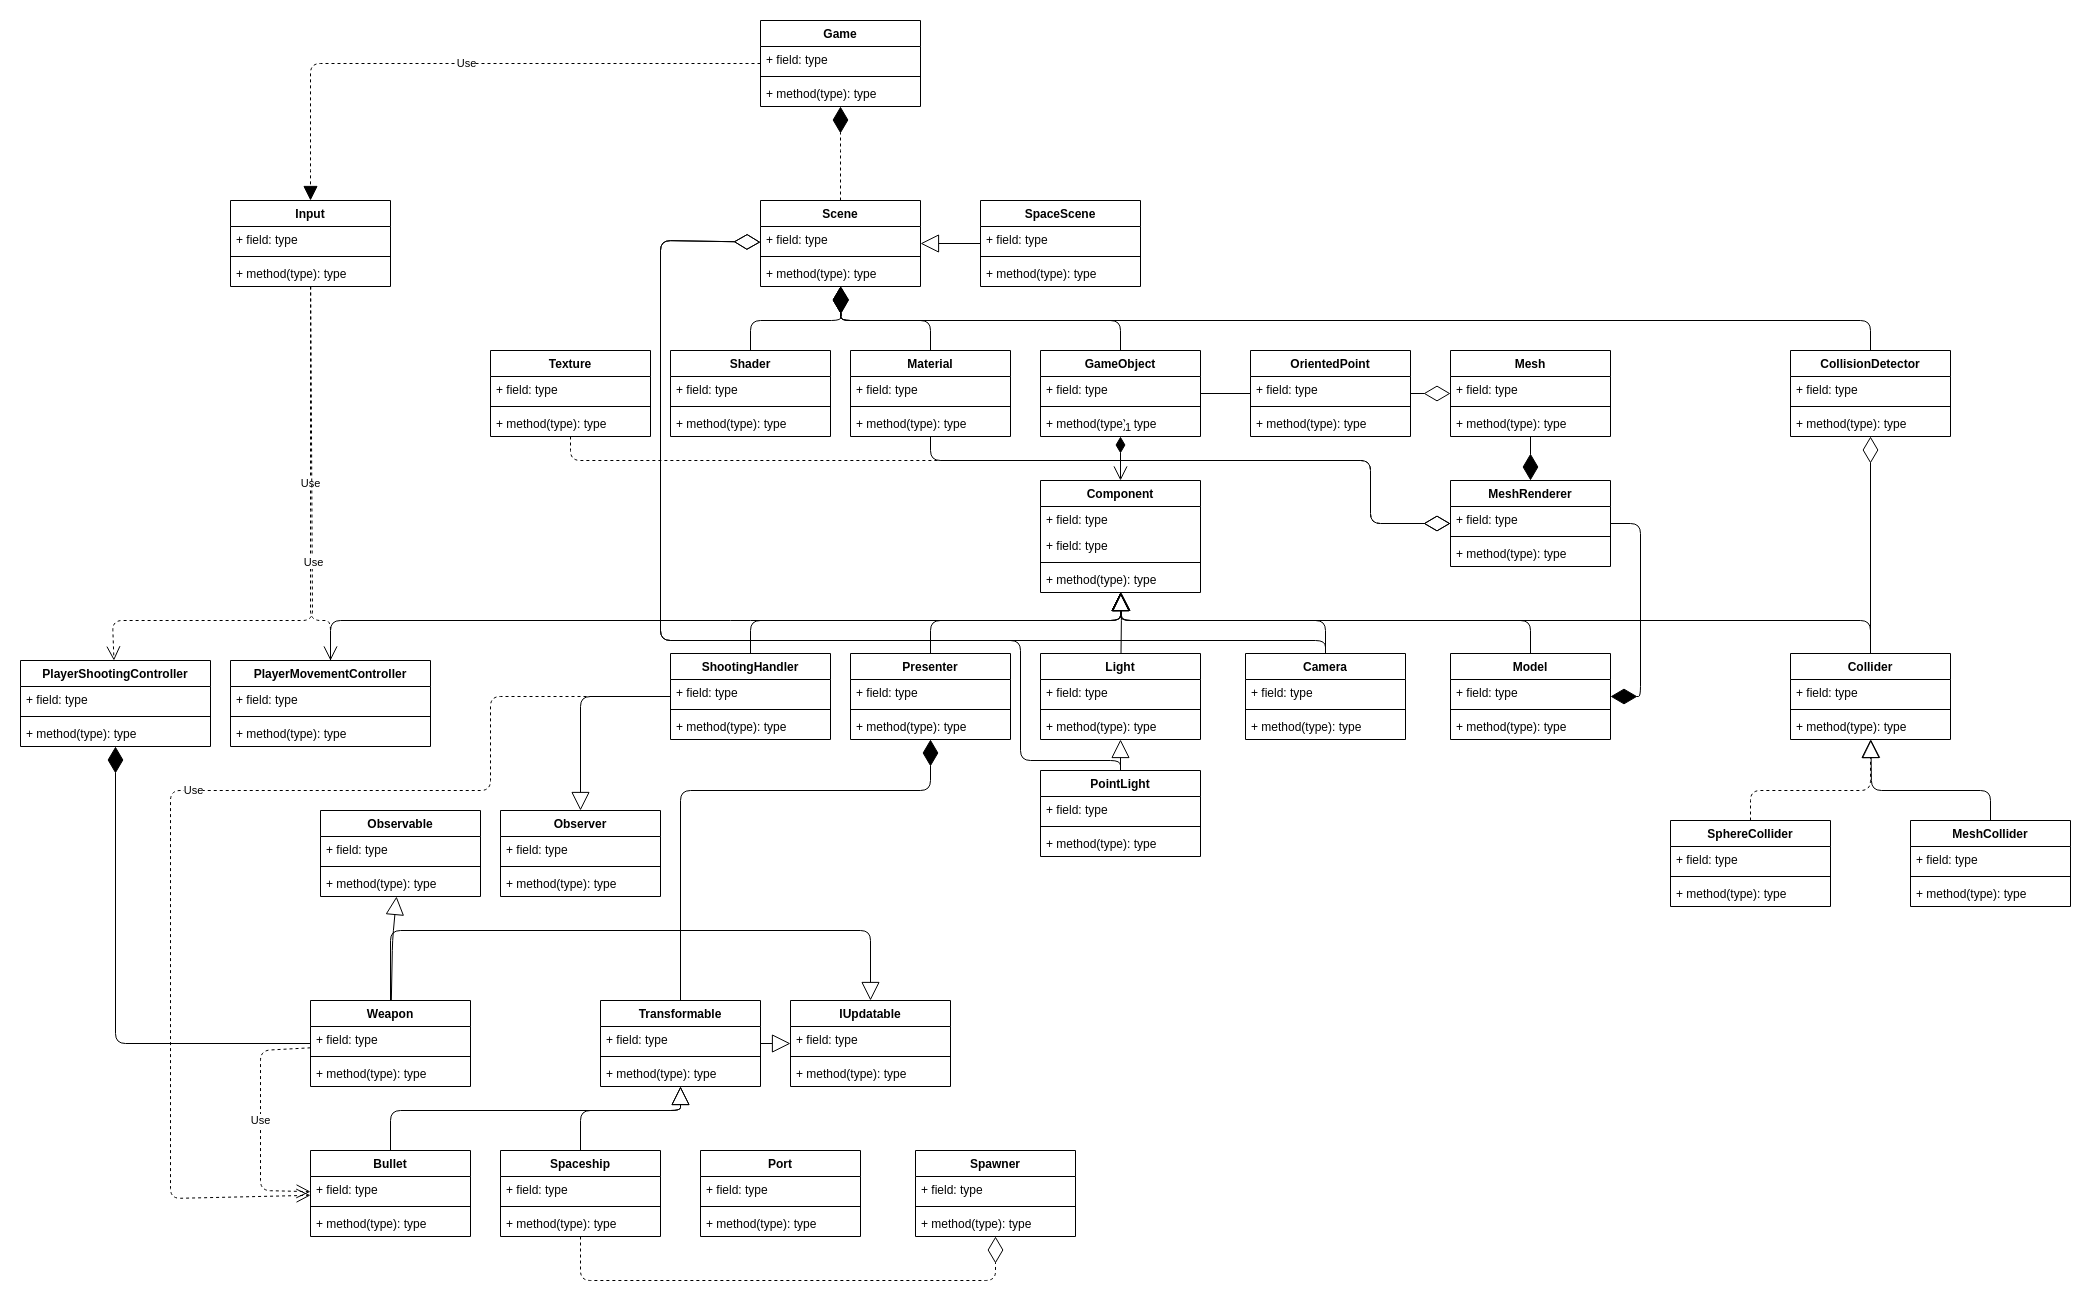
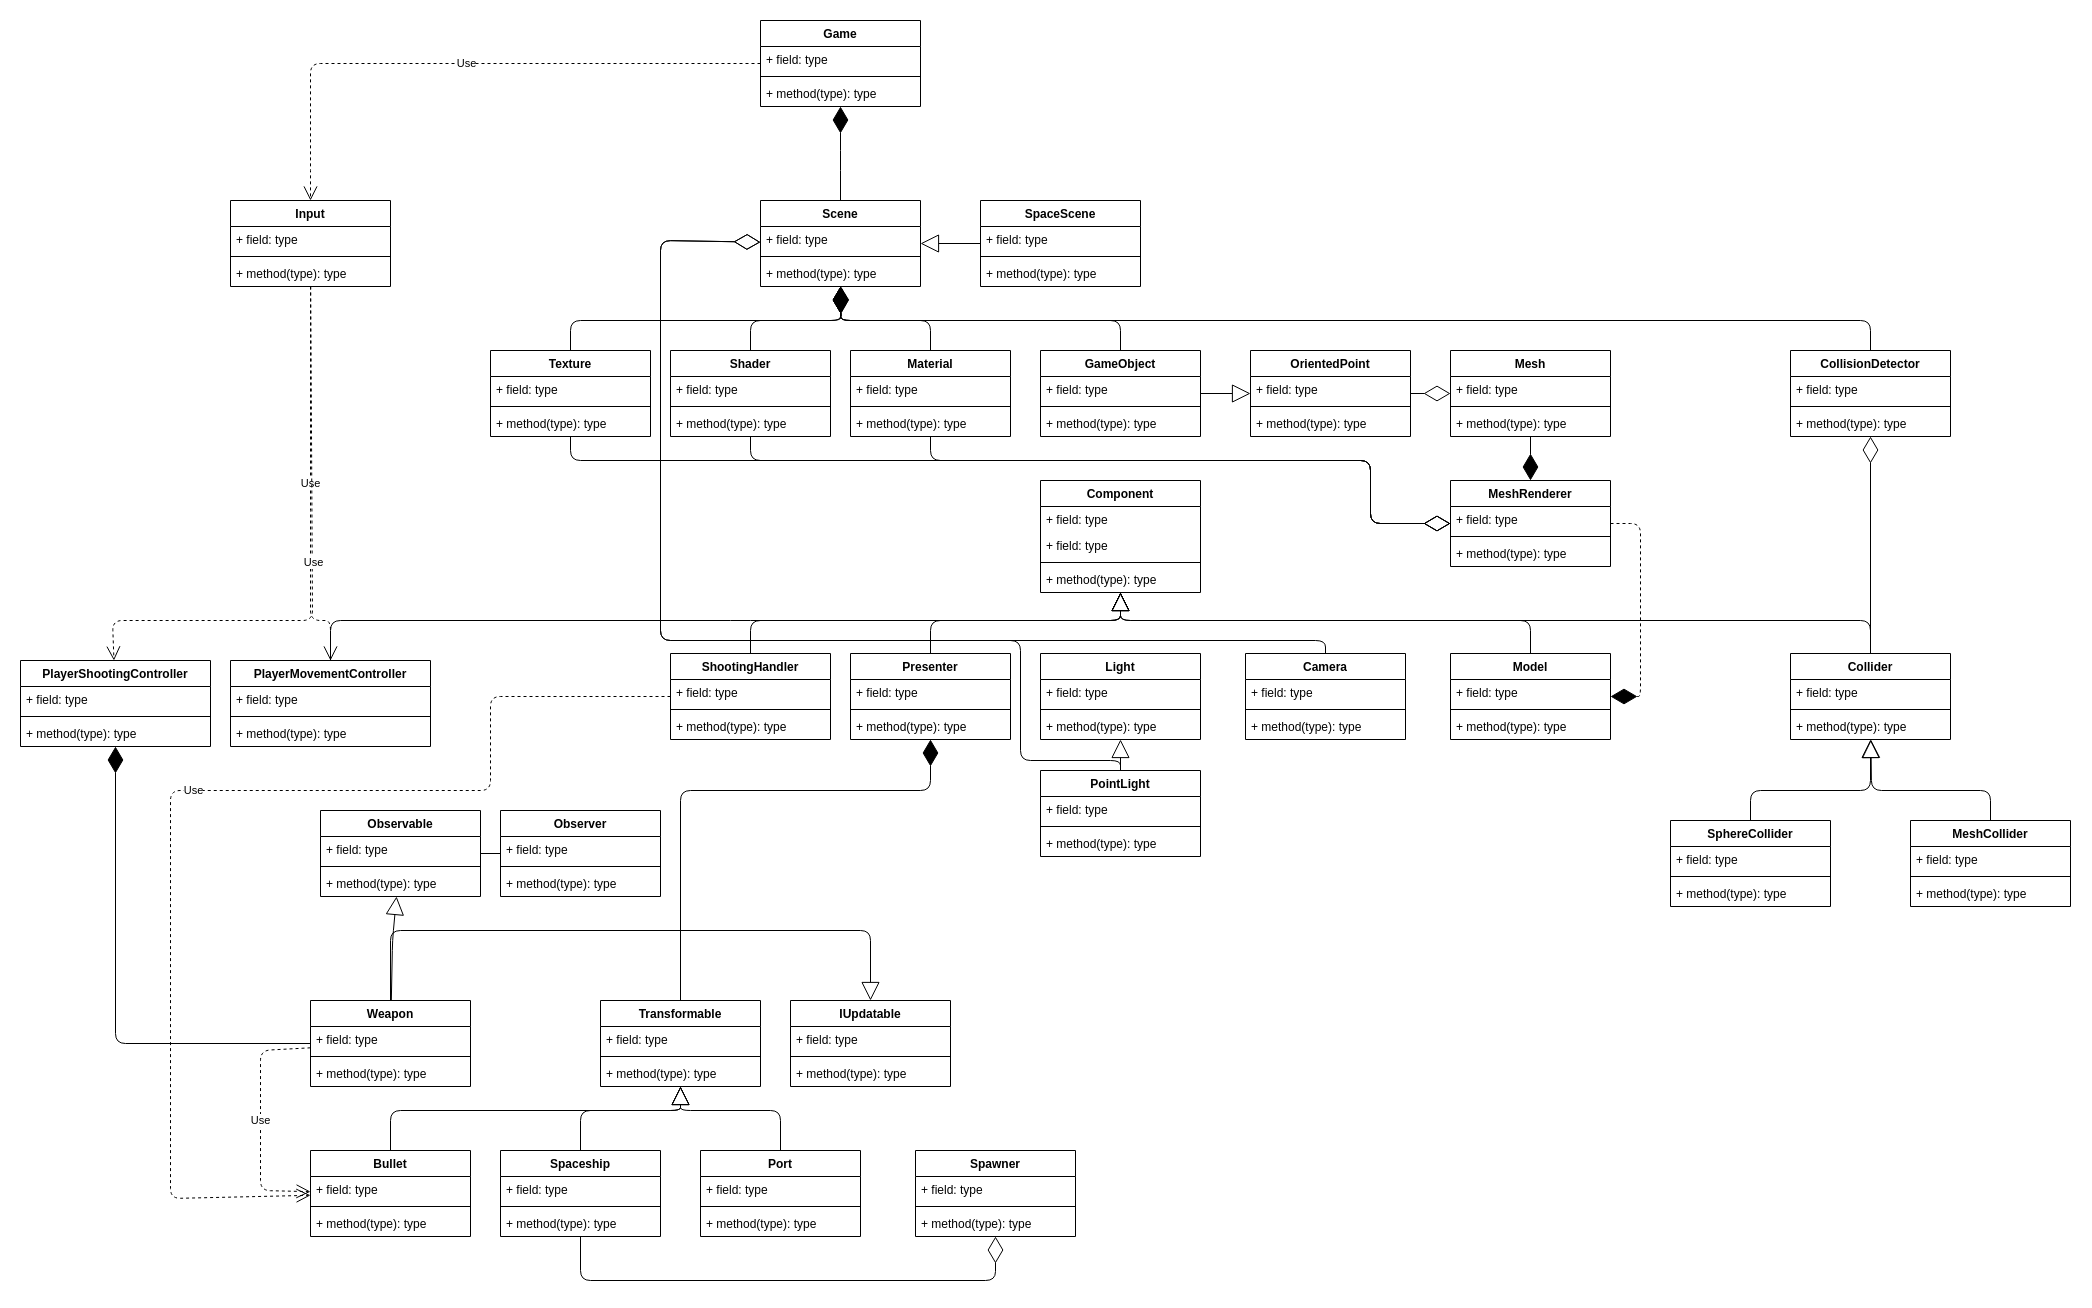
- <mxCell id="14" value="" style="endArrow=diamondThin;endFill=1;endSize=24;html=1;dashed=1;" parent="1" source="6" target="2" edge="1"><mxGeometry width="160" relative="1" as="geometry"><mxPoint x="760" y="310" as="sourcePoint" /><mxPoint x="700" y="106" as="targetPoint" /><Array as="points"><mxPoint x="840" y="160" /></Array></mxGeometry></mxCell>
+ <mxCell id="14" value="" style="endArrow=diamondThin;endFill=1;endSize=24;html=1;" parent="1" source="6" target="2" edge="1"><mxGeometry width="160" relative="1" as="geometry"><mxPoint x="760" y="310" as="sourcePoint" /><mxPoint x="700" y="106" as="targetPoint" /><Array as="points"><mxPoint x="840" y="160" /></Array></mxGeometry></mxCell>
- <mxCell id="50" value="Use" style="endArrow=block;endSize=12;dashed=1;html=1;entryX=0.5;entryY=0;entryDx=0;entryDy=0;" parent="1" source="2" target="46" edge="1"><mxGeometry width="160" relative="1" as="geometry"><mxPoint x="630" y="380" as="sourcePoint" /><mxPoint x="560" y="470" as="targetPoint" /><Array as="points"><mxPoint x="310" y="63" /><mxPoint x="310" y="160" /></Array></mxGeometry></mxCell>
+ <mxCell id="50" value="Use" style="endArrow=open;endSize=12;dashed=1;html=1;entryX=0.5;entryY=0;entryDx=0;entryDy=0;" parent="1" source="2" target="46" edge="1"><mxGeometry width="160" relative="1" as="geometry"><mxPoint x="630" y="380" as="sourcePoint" /><mxPoint x="560" y="470" as="targetPoint" /><Array as="points"><mxPoint x="310" y="63" /><mxPoint x="310" y="160" /></Array></mxGeometry></mxCell>
+ <mxCell id="66" value="" style="endArrow=diamondThin;endFill=1;endSize=24;html=1;" parent="1" source="59" target="6" edge="1"><mxGeometry width="160" relative="1" as="geometry"><mxPoint x="760" y="360" as="sourcePoint" /><mxPoint x="851.117" y="296" as="targetPoint" /><Array as="points"><mxPoint x="570" y="320" /><mxPoint x="840" y="320" /></Array></mxGeometry></mxCell>
- <mxCell id="44" value="" style="endArrow=none;endSize=16;endFill=0;html=1;" parent="1" source="15" target="30" edge="1"><mxGeometry width="160" relative="1" as="geometry"><mxPoint x="850" y="480" as="sourcePoint" /><mxPoint x="1010" y="480" as="targetPoint" /></mxGeometry></mxCell>
+ <mxCell id="44" value="" style="endArrow=block;endSize=16;endFill=0;html=1;" parent="1" source="15" target="30" edge="1"><mxGeometry width="160" relative="1" as="geometry"><mxPoint x="850" y="480" as="sourcePoint" /><mxPoint x="1010" y="480" as="targetPoint" /></mxGeometry></mxCell>
+ <mxCell id="109" value="" style="endArrow=diamondThin;endFill=0;endSize=24;html=1;" parent="1" source="55" target="34" edge="1"><mxGeometry width="160" relative="1" as="geometry"><mxPoint x="940" y="446" as="sourcePoint" /><mxPoint x="1460" y="571" as="targetPoint" /><Array as="points"><mxPoint x="750" y="460" /><mxPoint x="1370" y="460" /><mxPoint x="1370" y="523" /></Array></mxGeometry></mxCell>
- <mxCell id="110" value="" style="endArrow=diamondThin;endFill=0;endSize=24;html=1;dashed=1;" parent="1" source="59" target="34" edge="1"><mxGeometry width="160" relative="1" as="geometry"><mxPoint x="950" y="456" as="sourcePoint" /><mxPoint x="1470" y="581" as="targetPoint" /><Array as="points"><mxPoint x="570" y="460" /><mxPoint x="1370" y="460" /><mxPoint x="1370" y="523" /></Array></mxGeometry></mxCell>
+ <mxCell id="110" value="" style="endArrow=diamondThin;endFill=0;endSize=24;html=1;" parent="1" source="59" target="34" edge="1"><mxGeometry width="160" relative="1" as="geometry"><mxPoint x="950" y="456" as="sourcePoint" /><mxPoint x="1470" y="581" as="targetPoint" /><Array as="points"><mxPoint x="570" y="460" /><mxPoint x="1370" y="460" /><mxPoint x="1370" y="523" /></Array></mxGeometry></mxCell>
- <mxCell id="25" value="1" style="endArrow=open;html=1;endSize=12;startArrow=diamondThin;startSize=14;startFill=1;edgeStyle=orthogonalEdgeStyle;align=left;verticalAlign=bottom;" parent="1" source="15" target="20" edge="1"><mxGeometry x="-1" y="3" relative="1" as="geometry"><mxPoint x="760" y="600" as="sourcePoint" /><mxPoint x="920" y="600" as="targetPoint" /></mxGeometry></mxCell>
- <mxCell id="38" value="" style="endArrow=diamondThin;endFill=1;endSize=24;html=1;" parent="1" source="34" target="26" edge="1"><mxGeometry width="160" relative="1" as="geometry"><mxPoint x="760" y="720" as="sourcePoint" /><mxPoint x="920" y="720" as="targetPoint" /><Array as="points"><mxPoint x="1640" y="523" /><mxPoint x="1640" y="696" /></Array></mxGeometry></mxCell>
+ <mxCell id="38" value="" style="endArrow=diamondThin;endFill=1;endSize=24;html=1;dashed=1;" parent="1" source="34" target="26" edge="1"><mxGeometry width="160" relative="1" as="geometry"><mxPoint x="760" y="720" as="sourcePoint" /><mxPoint x="920" y="720" as="targetPoint" /><Array as="points"><mxPoint x="1640" y="523" /><mxPoint x="1640" y="696" /></Array></mxGeometry></mxCell>
- <mxCell id="79" value="" style="endArrow=block;endSize=16;endFill=0;html=1;exitX=0.5;exitY=0;exitDx=0;exitDy=0;" parent="1" source="67" target="20" edge="1"><mxGeometry width="160" relative="1" as="geometry"><mxPoint x="1540" y="663" as="sourcePoint" /><mxPoint x="1130" y="576" as="targetPoint" /><Array as="points"><mxPoint x="1325" y="620" /><mxPoint x="1121" y="620" /></Array></mxGeometry></mxCell>
- <mxCell id="80" value="" style="endArrow=block;endSize=16;endFill=0;html=1;" parent="1" source="71" target="20" edge="1"><mxGeometry width="160" relative="1" as="geometry"><mxPoint x="1335" y="663" as="sourcePoint" /><mxPoint x="1130.443" y="576" as="targetPoint" /><Array as="points"><mxPoint x="1121" y="610" /></Array></mxGeometry></mxCell>
- <mxCell id="147" value="" style="endArrow=block;endSize=16;endFill=0;html=1;" edge="1" parent="1" source="134" target="143"><mxGeometry width="160" relative="1" as="geometry"><mxPoint x="760" y="663" as="sourcePoint" /><mxPoint x="1130" y="602" as="targetPoint" /><Array as="points"><mxPoint x="580" y="696" /></Array></mxGeometry></mxCell>
- <mxCell id="171" value="" style="endArrow=block;endSize=16;endFill=0;html=1;dashed=1;" edge="1" parent="1" source="163" target="157"><mxGeometry width="160" relative="1" as="geometry"><mxPoint x="1130" y="780" as="sourcePoint" /><mxPoint x="1880" y="780" as="targetPoint" /><Array as="points"><mxPoint x="1750" y="790" /><mxPoint x="1870" y="790" /></Array></mxGeometry></mxCell>
+ <mxCell id="171" value="" style="endArrow=block;endSize=16;endFill=0;html=1;" edge="1" parent="1" source="163" target="157"><mxGeometry width="160" relative="1" as="geometry"><mxPoint x="1130" y="780" as="sourcePoint" /><mxPoint x="1880" y="780" as="targetPoint" /><Array as="points"><mxPoint x="1750" y="790" /><mxPoint x="1870" y="790" /></Array></mxGeometry></mxCell>
+ <mxCell id="148" value="" style="endArrow=none;html=1;" edge="1" parent="1" source="139" target="143"><mxGeometry width="50" height="50" relative="1" as="geometry"><mxPoint x="230" y="1380" as="sourcePoint" /><mxPoint x="280" y="1330" as="targetPoint" /></mxGeometry></mxCell>
- <mxCell id="128" value="" style="endArrow=block;endSize=16;endFill=0;html=1;" edge="1" parent="1" source="87" target="118"><mxGeometry width="160" relative="1" as="geometry"><mxPoint x="790" y="1160" as="sourcePoint" /><mxPoint x="690" y="1096" as="targetPoint" /><Array as="points" /></mxGeometry></mxCell>
+ <mxCell id="100" value="" style="endArrow=block;endSize=16;endFill=0;html=1;" parent="1" source="96" target="87" edge="1"><mxGeometry width="160" relative="1" as="geometry"><mxPoint x="880" y="890" as="sourcePoint" /><mxPoint x="880" y="859" as="targetPoint" /><Array as="points"><mxPoint x="780" y="1110" /><mxPoint x="680" y="1110" /></Array></mxGeometry></mxCell>
- <mxCell id="122" value="" style="endArrow=diamondThin;endFill=0;endSize=24;html=1;dashed=1;" parent="1" source="92" target="114" edge="1"><mxGeometry width="160" relative="1" as="geometry"><mxPoint x="210" y="1260" as="sourcePoint" /><mxPoint x="370" y="1260" as="targetPoint" /><Array as="points"><mxPoint x="580" y="1280" /><mxPoint x="995" y="1280" /></Array></mxGeometry></mxCell>
+ <mxCell id="122" value="" style="endArrow=diamondThin;endFill=0;endSize=24;html=1;" parent="1" source="92" target="114" edge="1"><mxGeometry width="160" relative="1" as="geometry"><mxPoint x="210" y="1260" as="sourcePoint" /><mxPoint x="370" y="1260" as="targetPoint" /><Array as="points"><mxPoint x="580" y="1280" /><mxPoint x="995" y="1280" /></Array></mxGeometry></mxCell>
